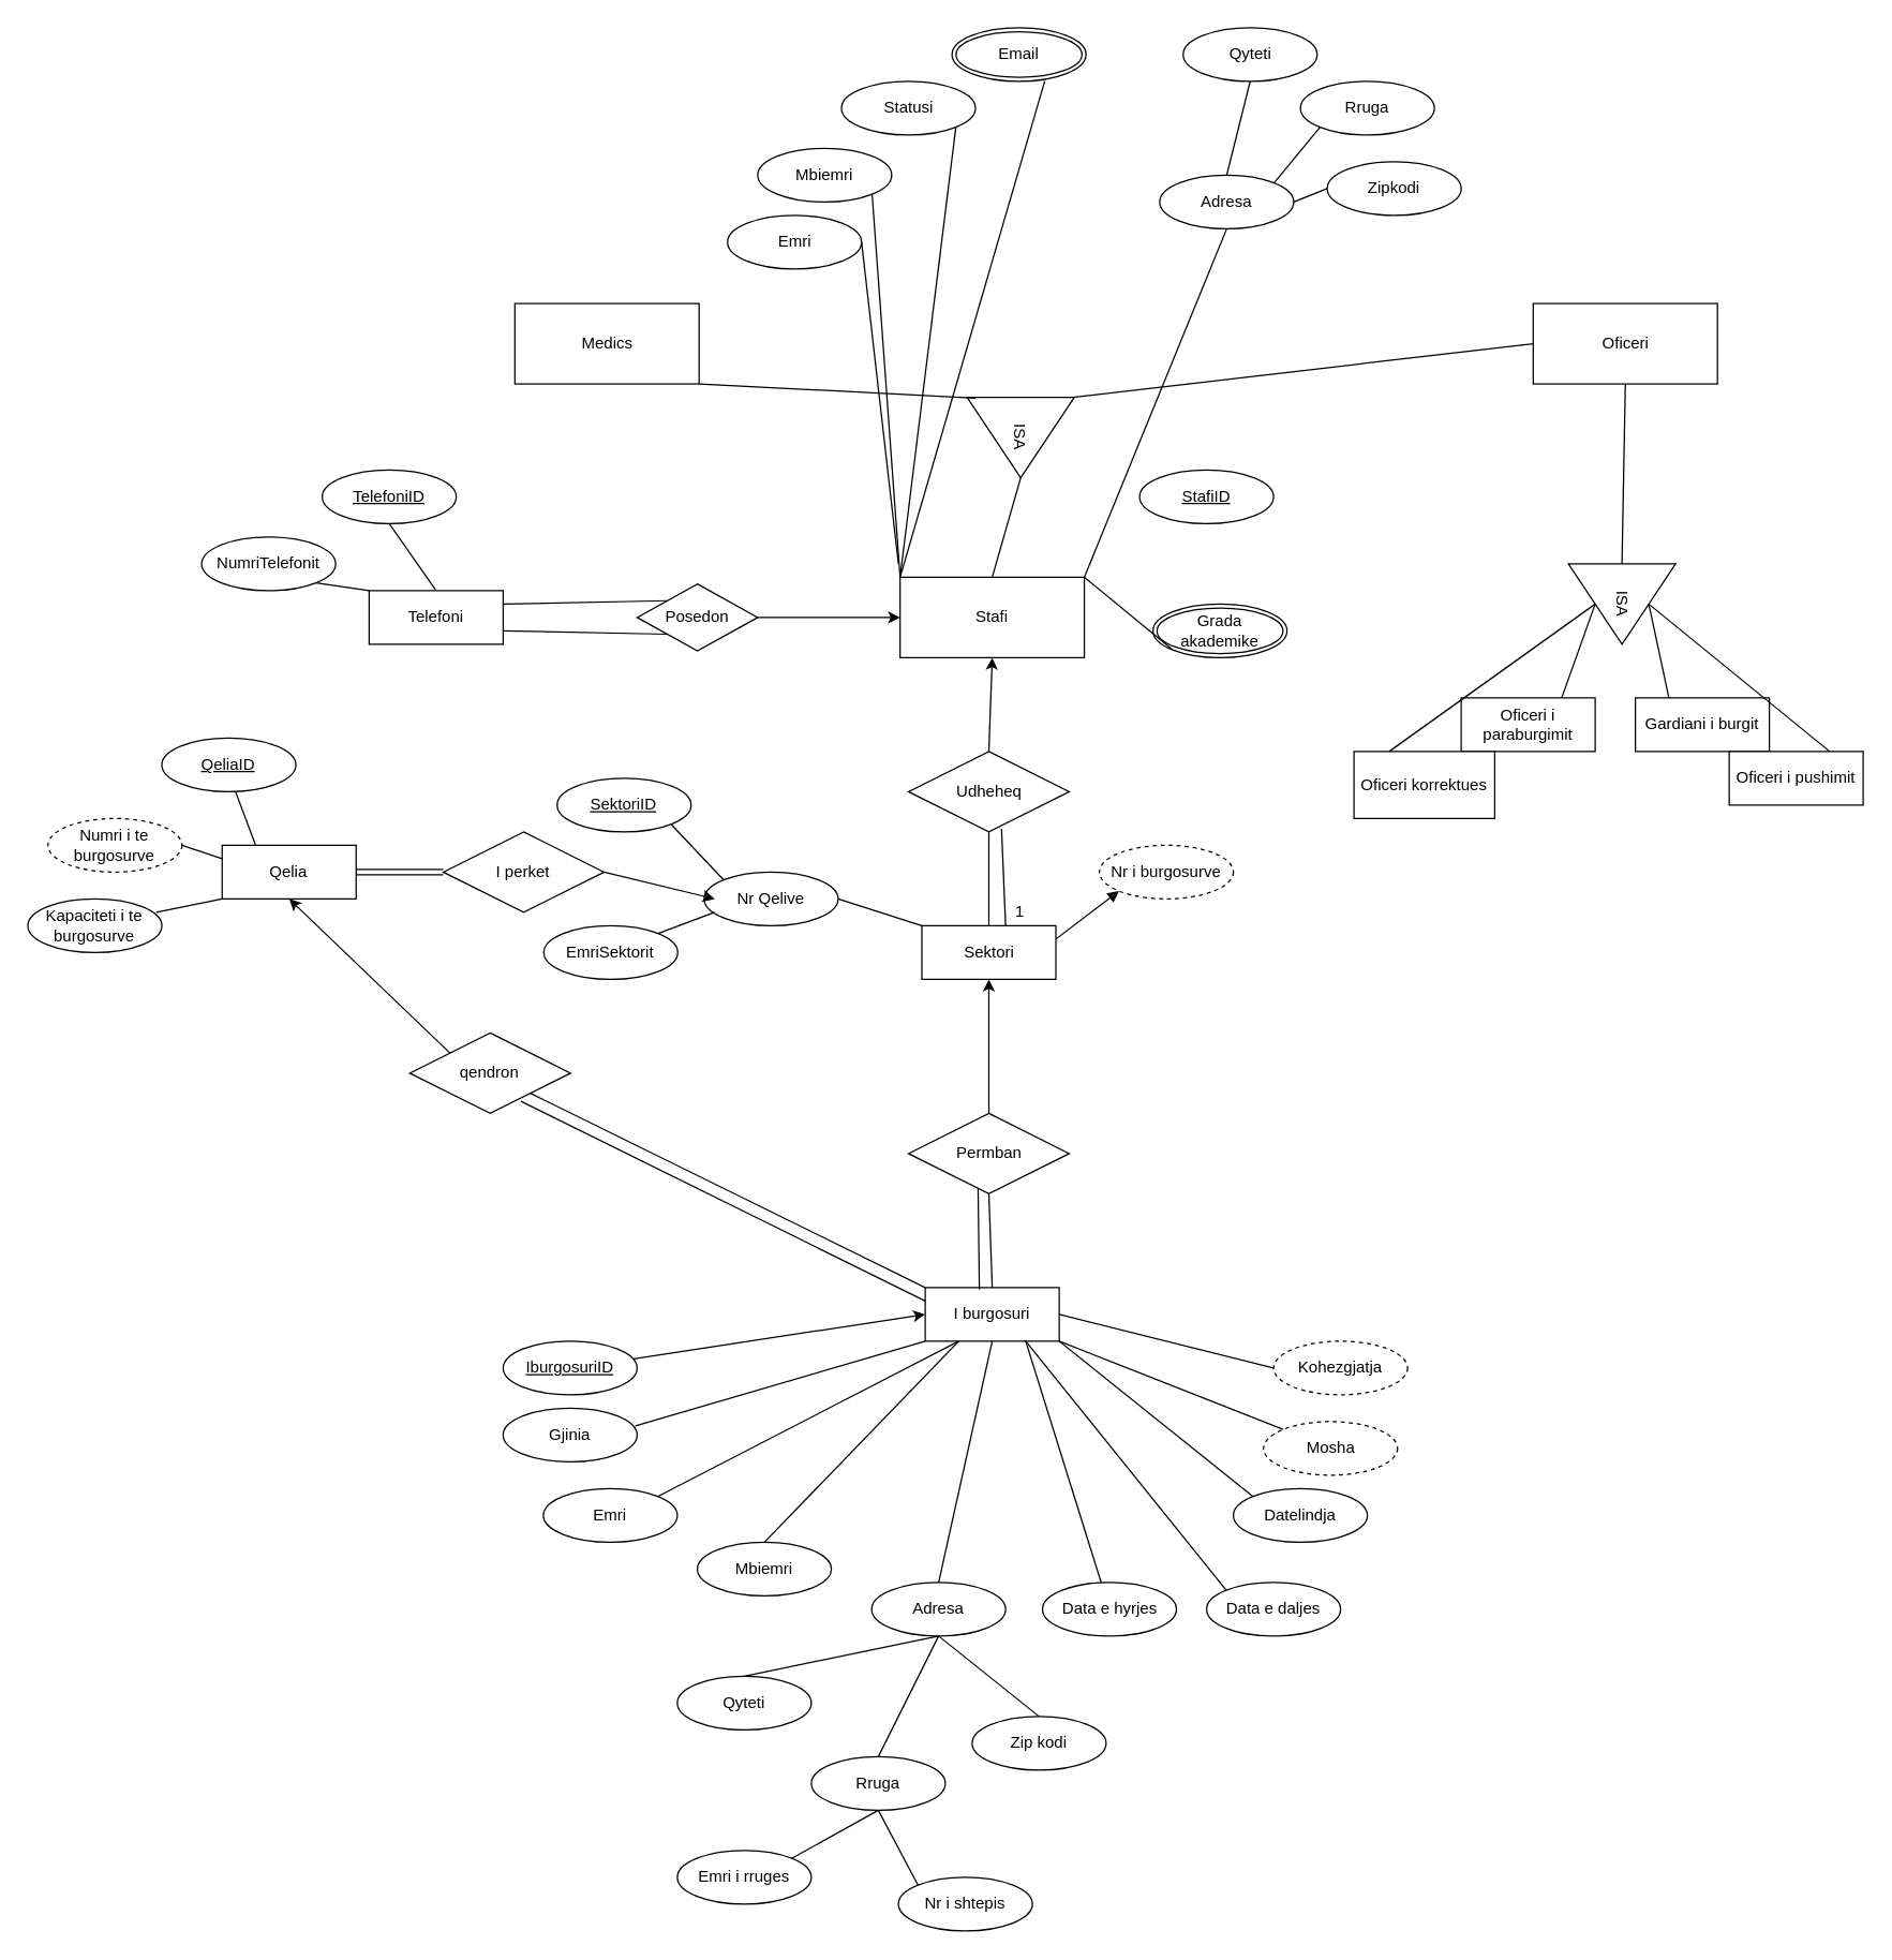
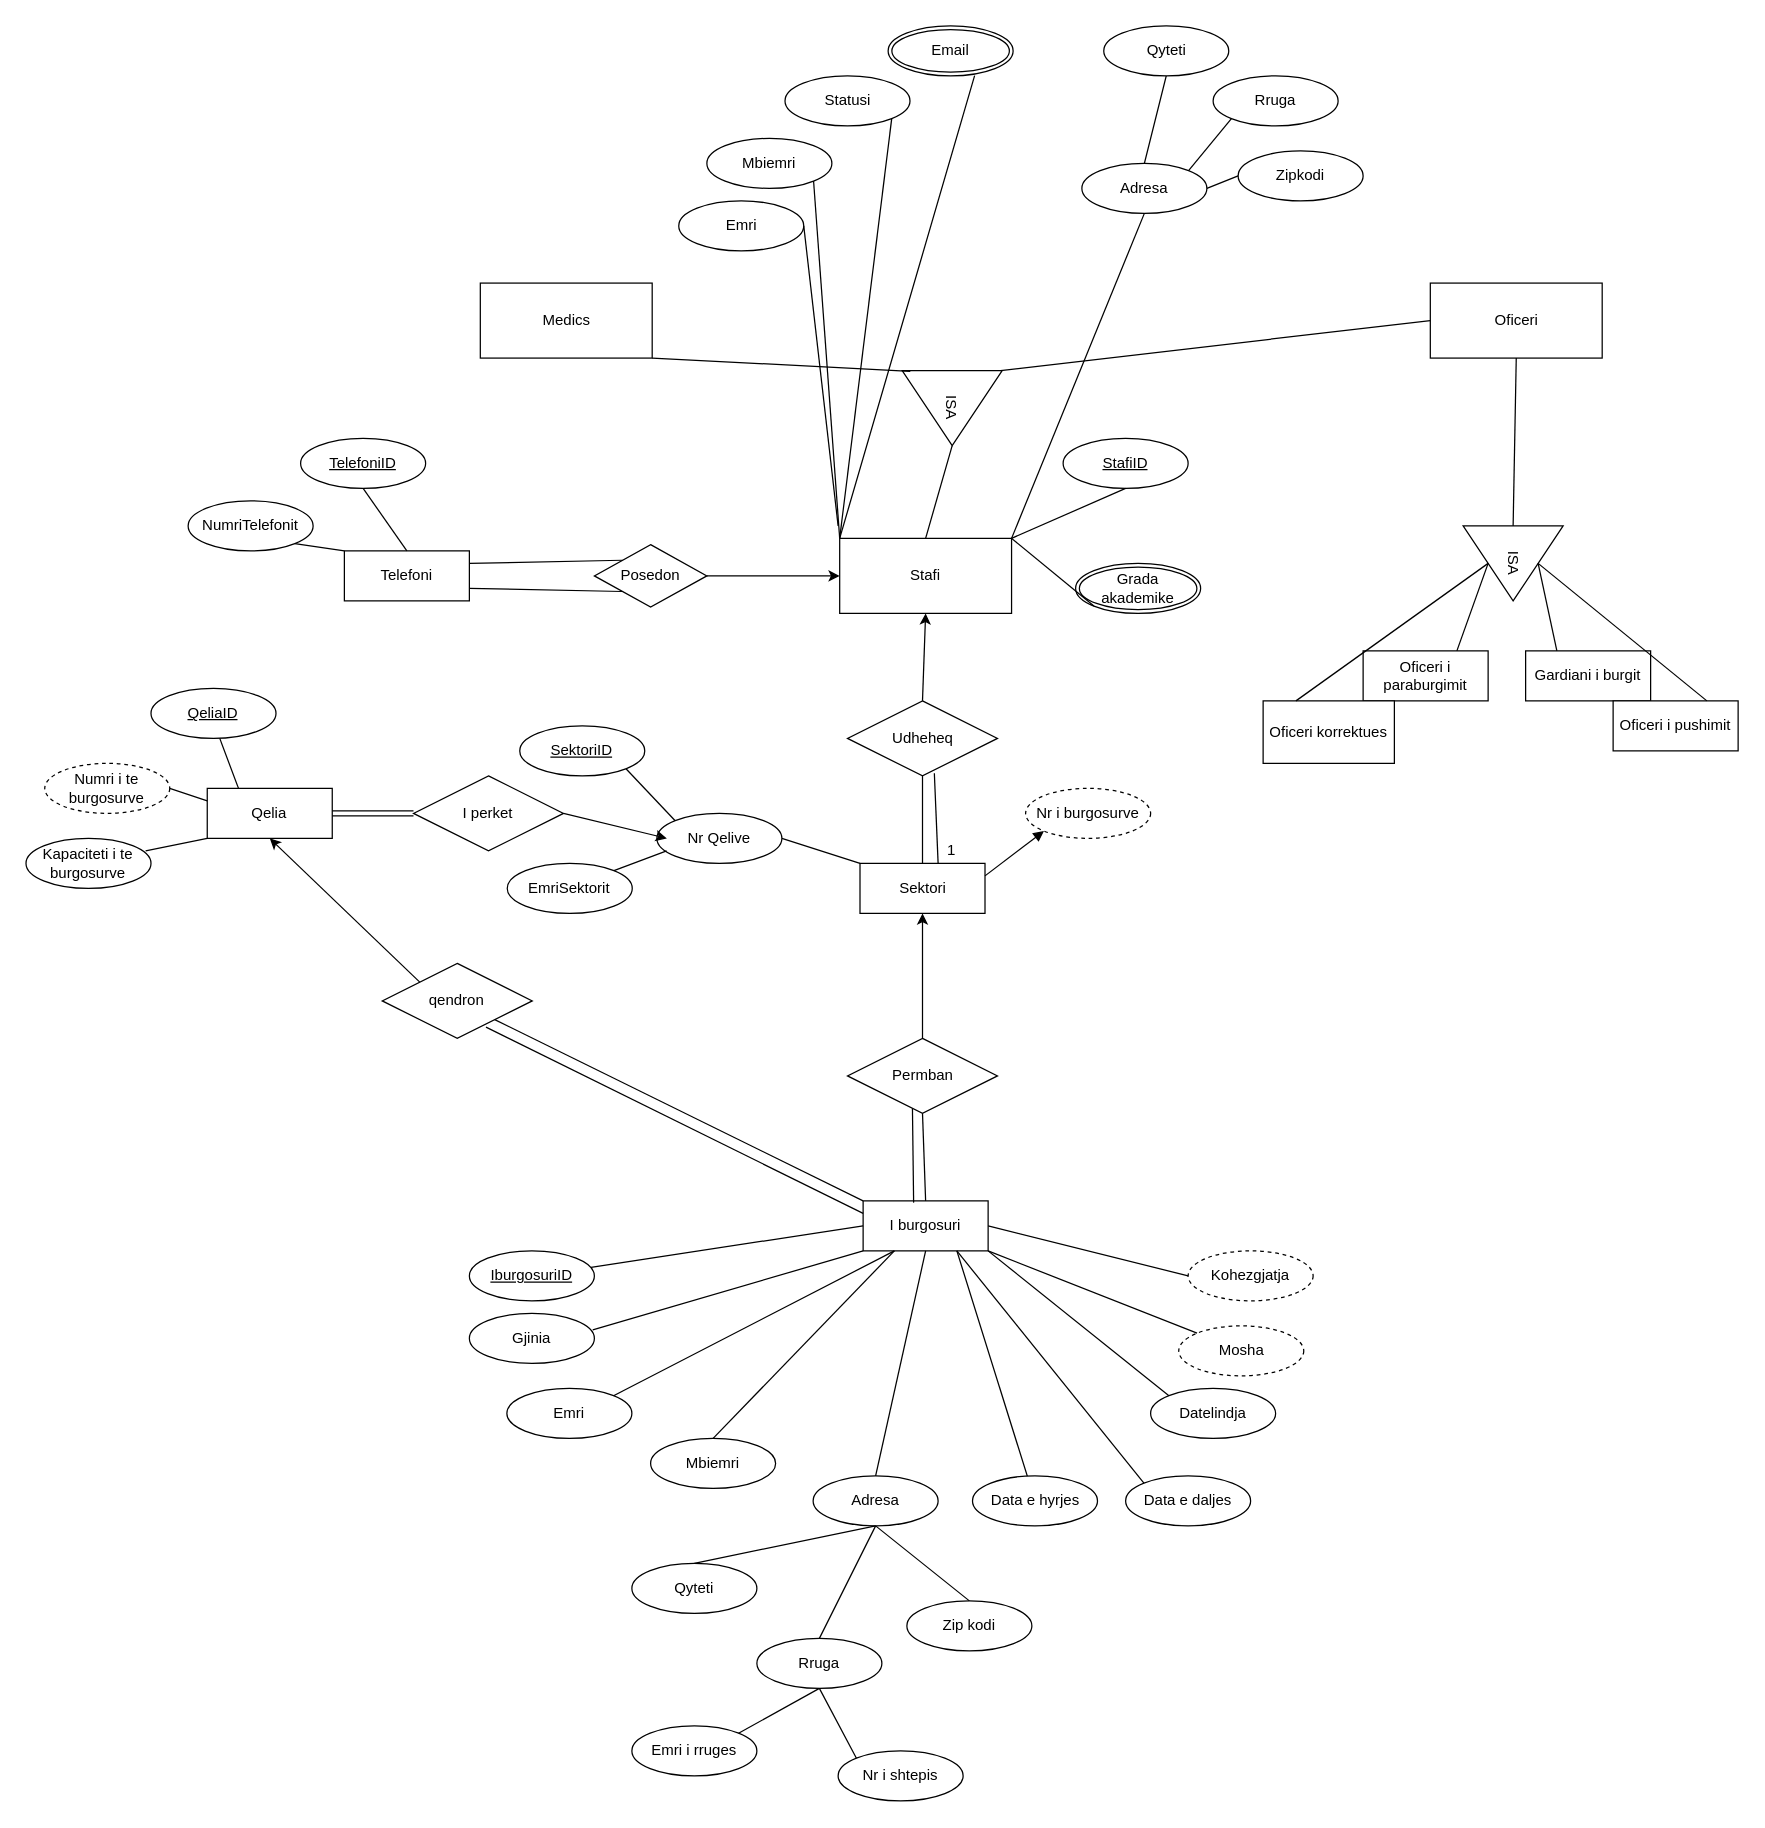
+ <mxCell id="36" value="" style="endArrow=none;html=1;rounded=0;entryX=0.5;entryY=1;entryDx=0;entryDy=0;exitX=1;exitY=0;exitDx=0;exitDy=0;" parent="1" source="87" target="8" edge="1"><mxGeometry relative="1" as="geometry"><mxPoint x="805" y="180" as="sourcePoint" /><mxPoint x="830" y="350" as="targetPoint" /></mxGeometry></mxCell>
- <mxCell id="24" value="" style="endArrow=classic;html=1;rounded=0;entryX=0;entryY=0.5;entryDx=0;entryDy=0;exitX=0.973;exitY=0.329;exitDx=0;exitDy=0;exitPerimeter=0;" parent="1" source="80" target="4" edge="1"><mxGeometry relative="1" as="geometry"><mxPoint x="475" y="1020" as="sourcePoint" /><mxPoint x="790" y="920" as="targetPoint" /></mxGeometry></mxCell>
+ <mxCell id="24" value="" style="endArrow=none;html=1;rounded=0;entryX=0;entryY=0.5;entryDx=0;entryDy=0;exitX=0.973;exitY=0.329;exitDx=0;exitDy=0;exitPerimeter=0;" parent="1" source="80" target="4" edge="1"><mxGeometry relative="1" as="geometry"><mxPoint x="475" y="1020" as="sourcePoint" /><mxPoint x="790" y="920" as="targetPoint" /></mxGeometry></mxCell>
